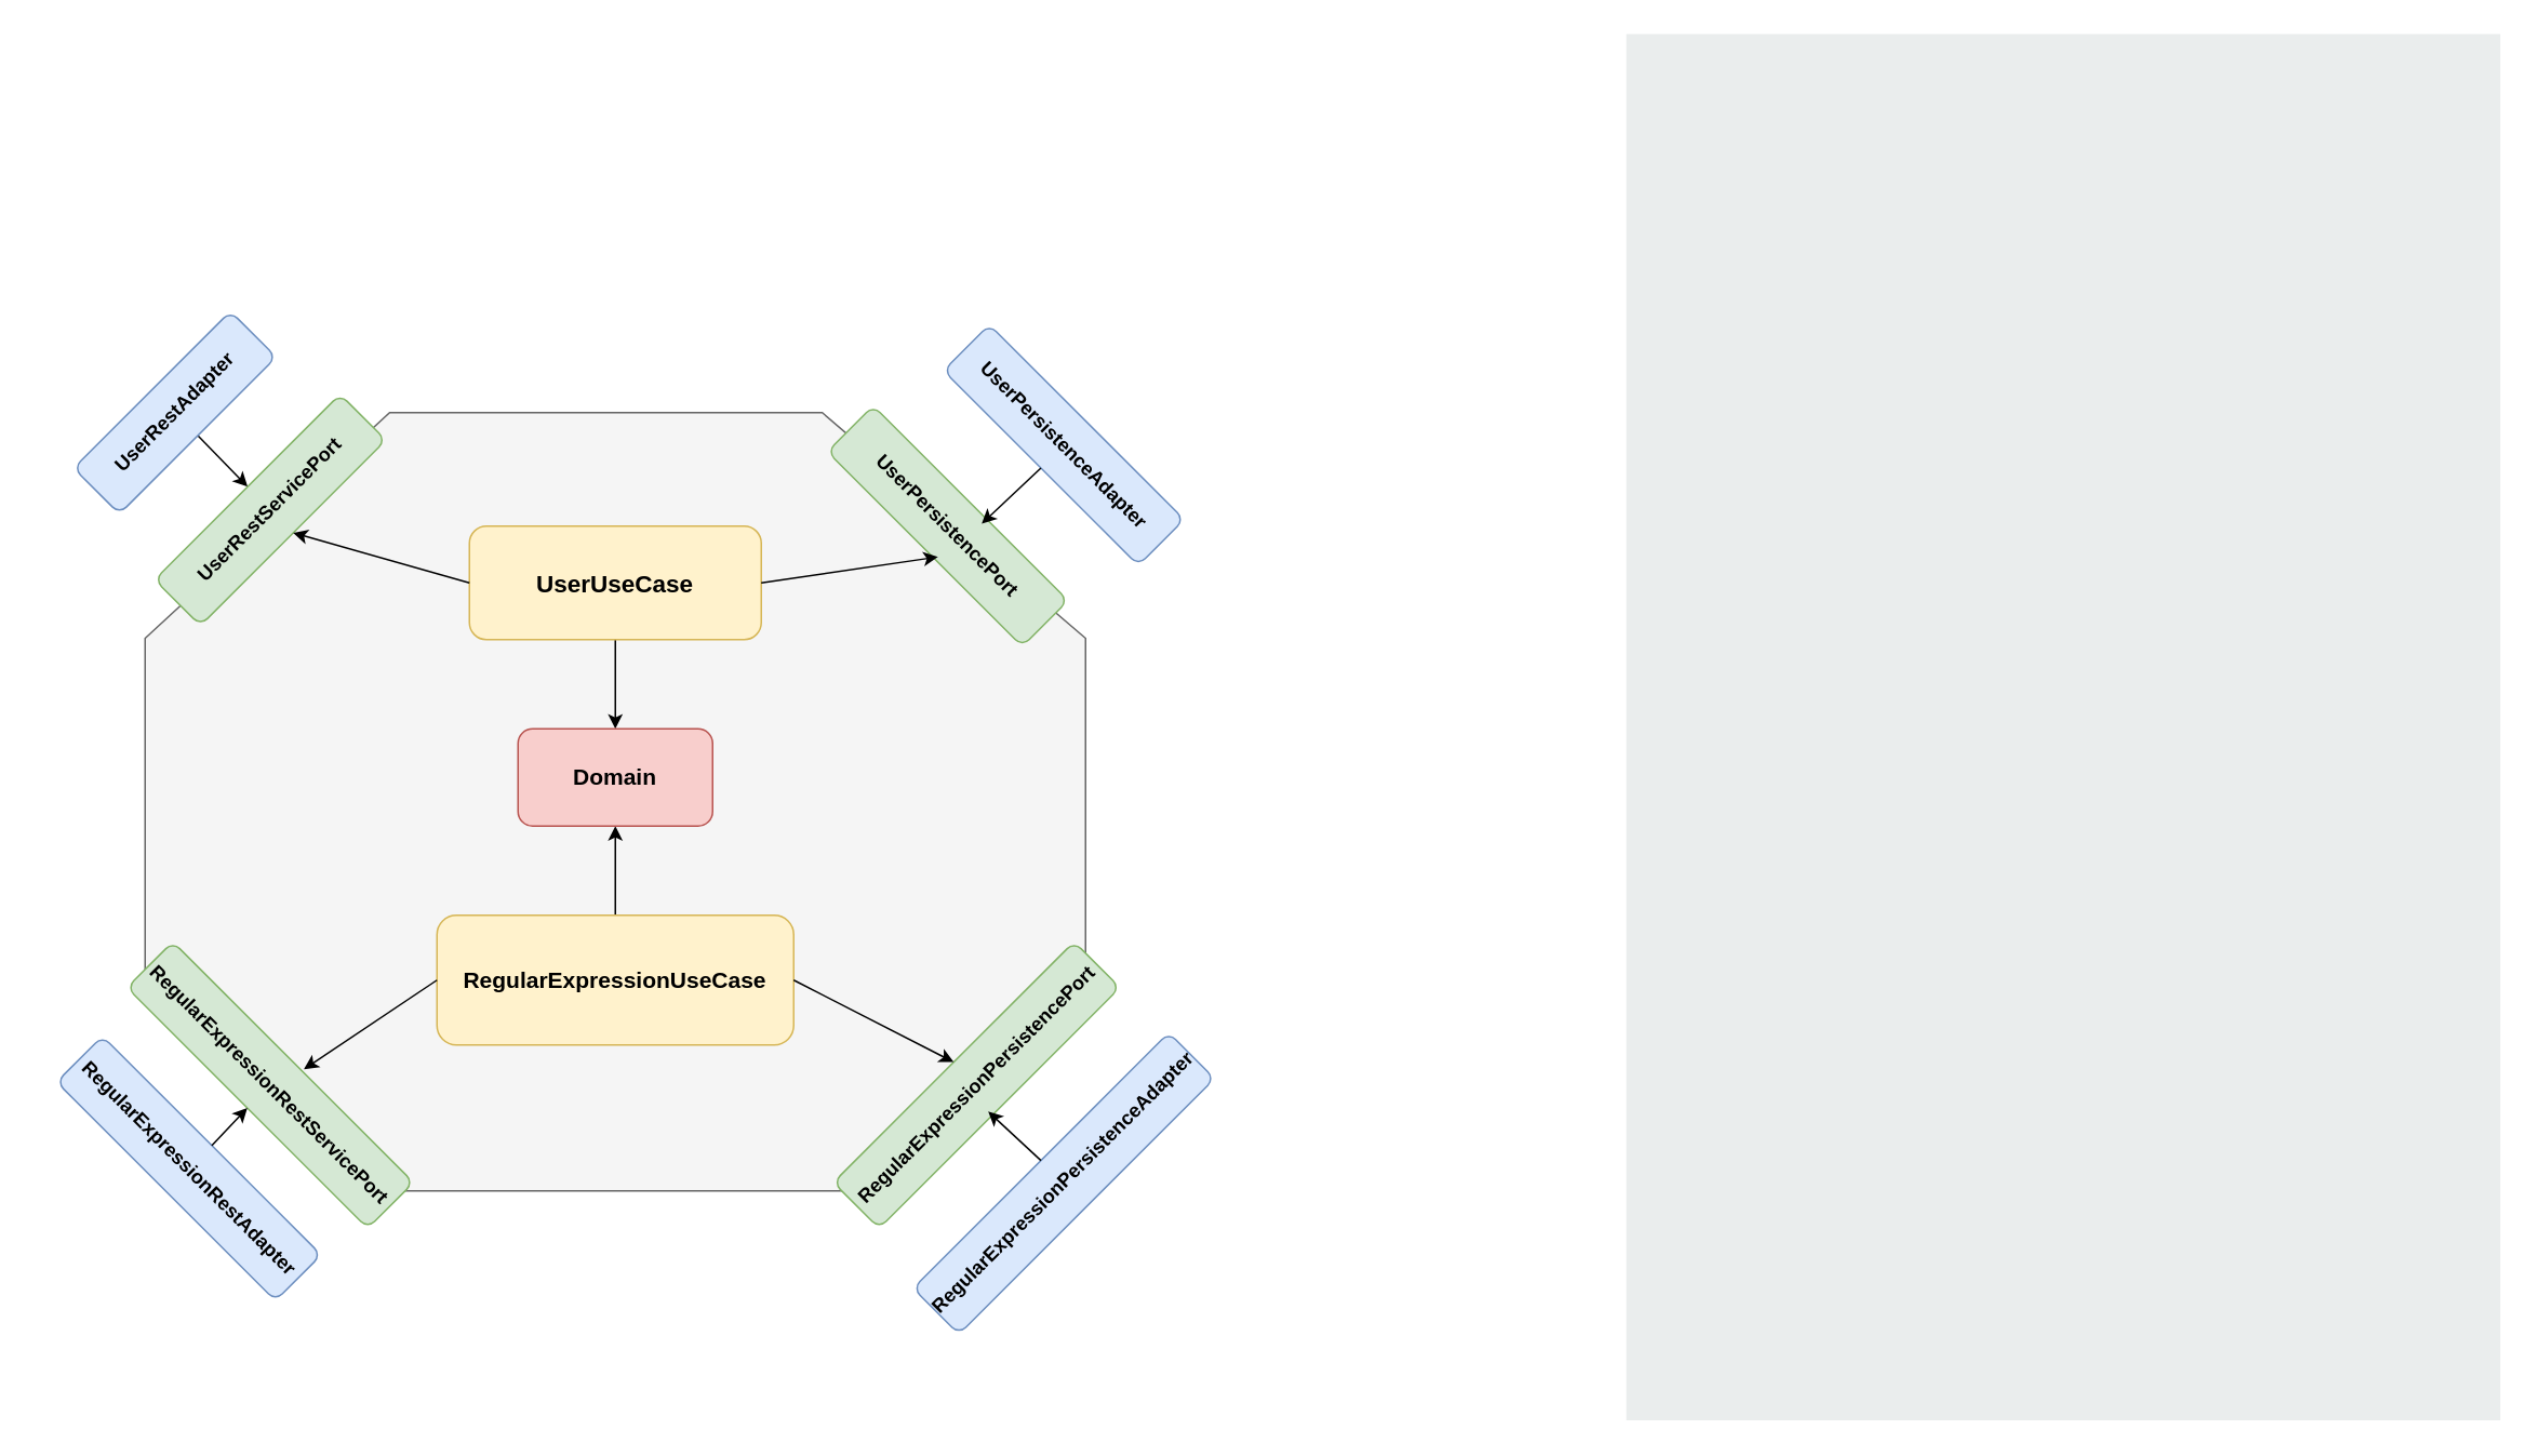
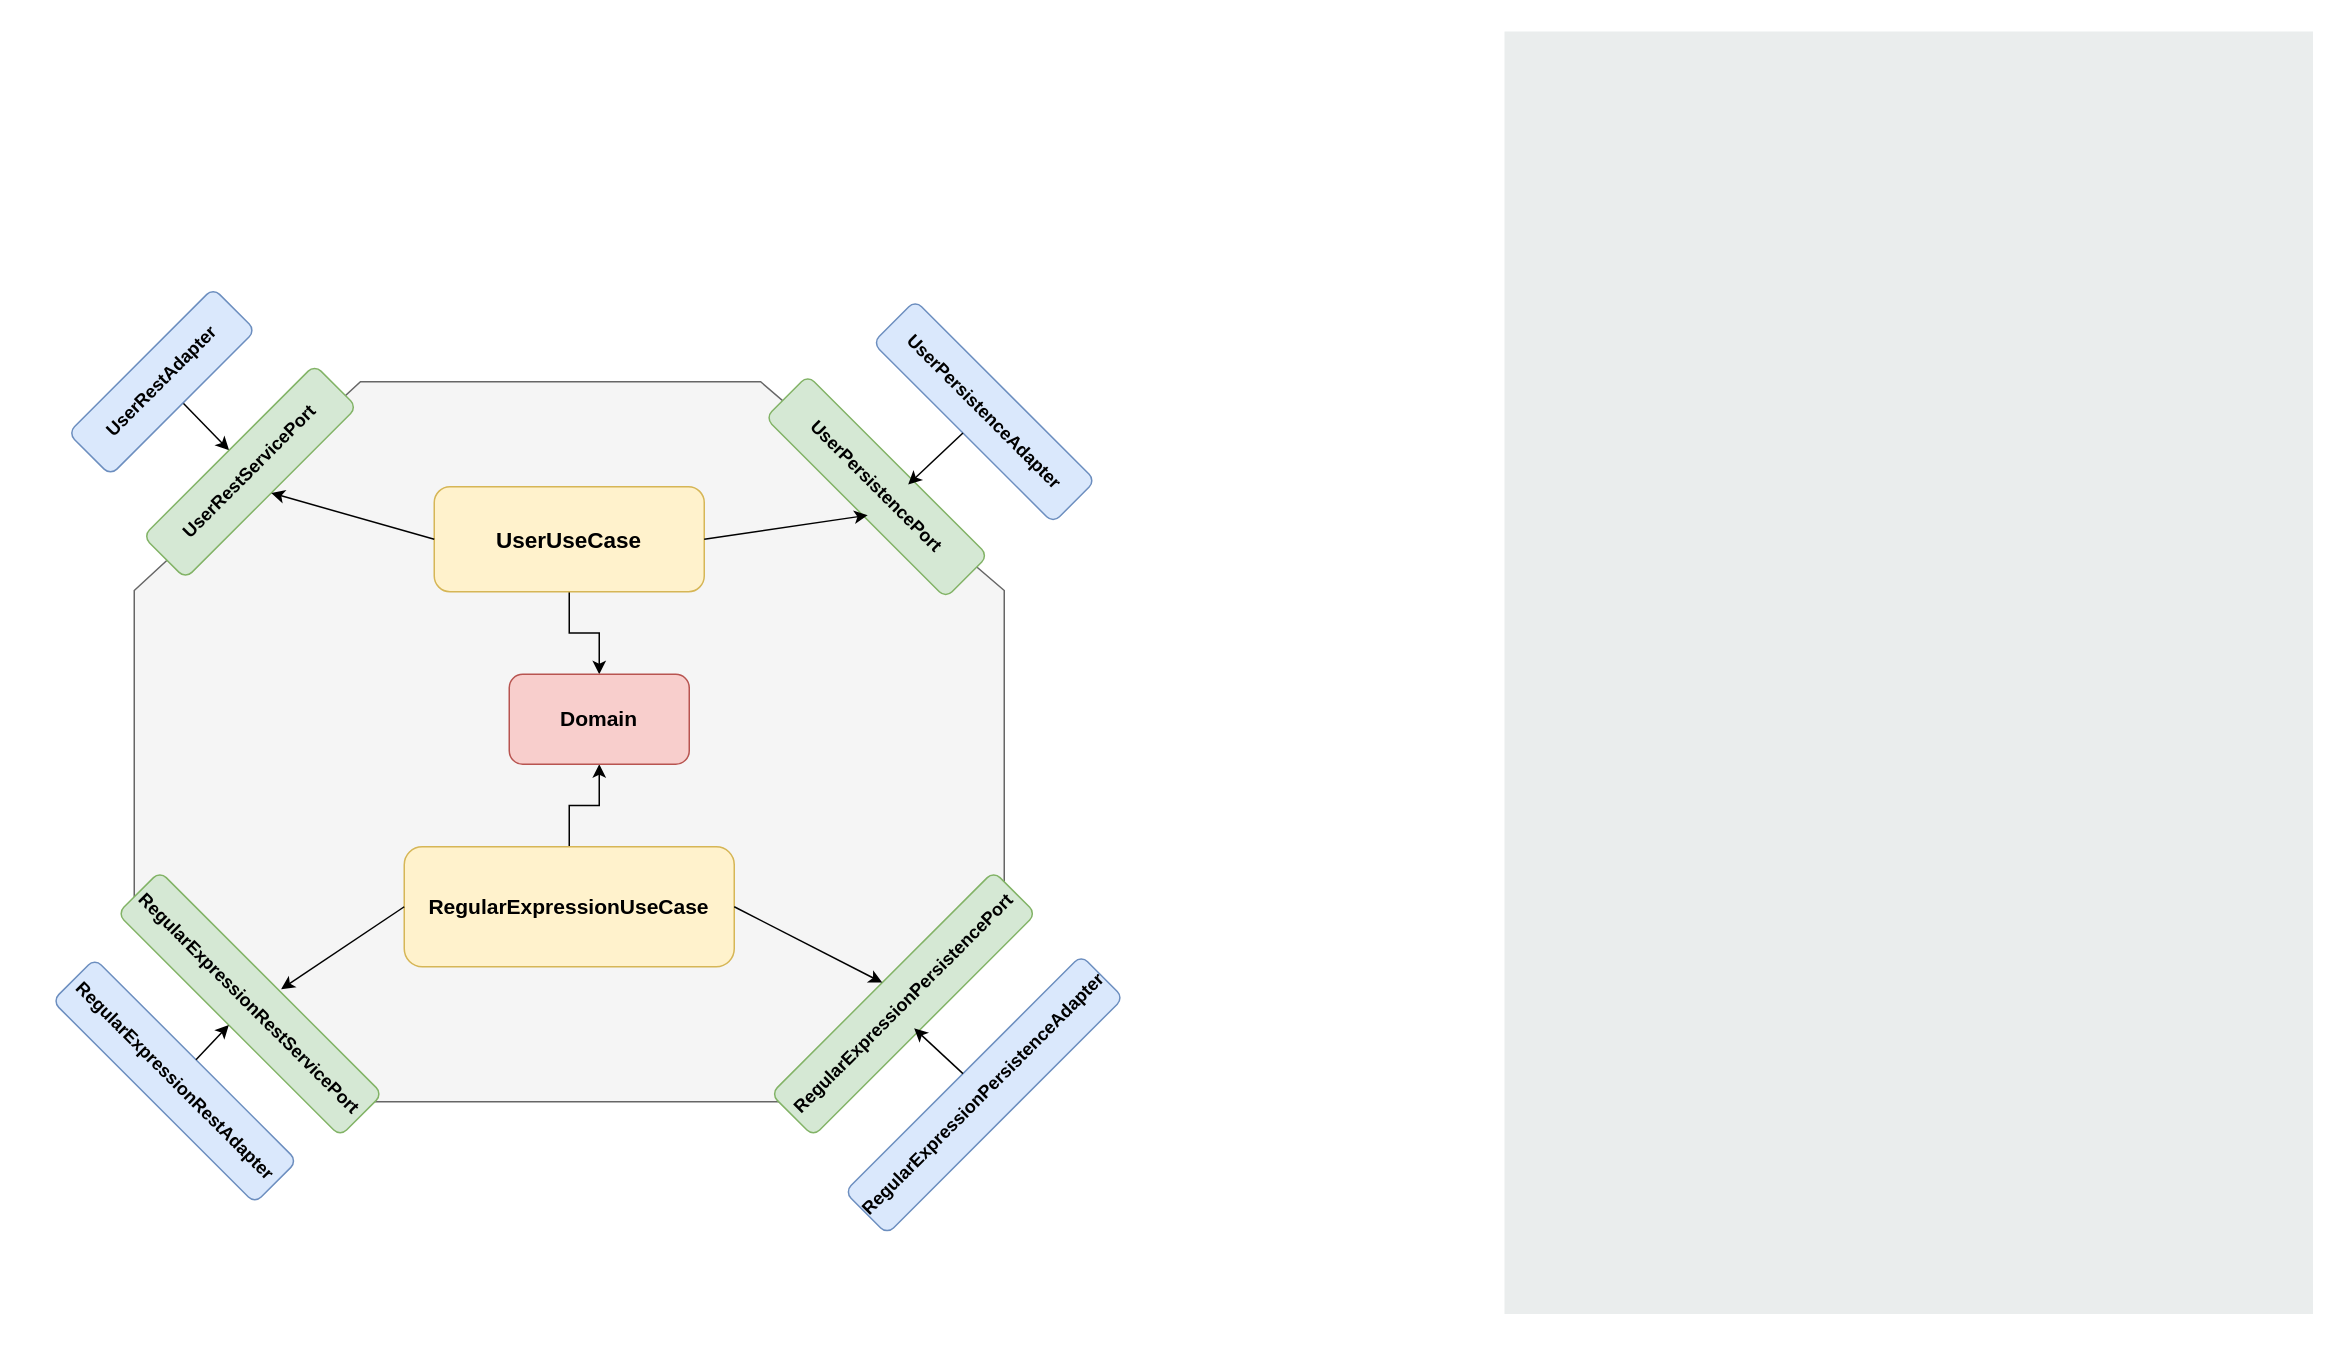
- <mxCell id="24" value="Domain" style="rounded=1;whiteSpace=wrap;html=1;fillColor=#f8cecc;strokeColor=#b85450;fontStyle=1;fontSize=14;" vertex="1" parent="1"><mxGeometry x="319" y="449" width="120" height="60" as="geometry" /></mxCell>
+ <mxCell id="24" value="Domain" style="rounded=1;whiteSpace=wrap;html=1;fillColor=#f8cecc;strokeColor=#b85450;fontStyle=1;fontSize=14;" vertex="1" parent="1"><mxGeometry x="339" y="449" width="120" height="60" as="geometry" /></mxCell>
